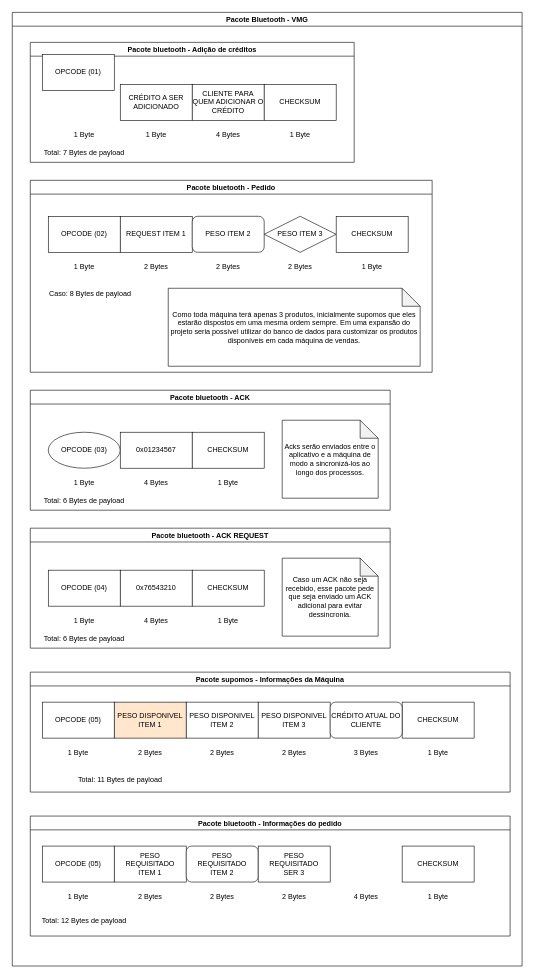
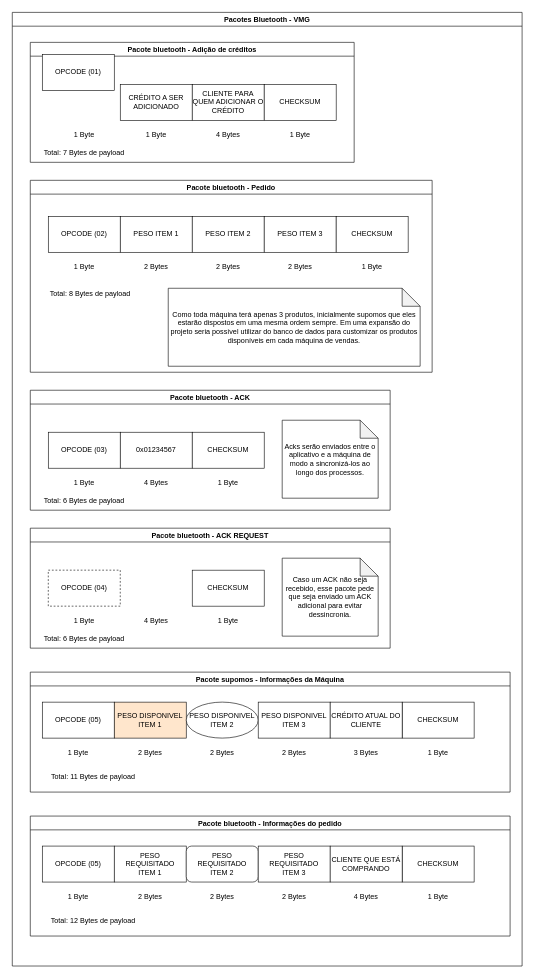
- <mxCell id="43" value="Pacote Bluetooth - VMG" style="swimlane;" parent="1" vertex="1"><mxGeometry x="20" y="20" width="850" height="1590" as="geometry" /></mxCell>
+ <mxCell id="43" value="Pacotes Bluetooth - VMG" style="swimlane;" parent="1" vertex="1"><mxGeometry x="20" y="20" width="850" height="1590" as="geometry" /></mxCell>
- <mxCell id="3" value="REQUEST ITEM 1" style="rounded=0;whiteSpace=wrap;html=1;" parent="1" vertex="1"><mxGeometry x="200" y="360" width="120" height="60" as="geometry" /></mxCell>
+ <mxCell id="3" value="PESO ITEM 1" style="rounded=0;whiteSpace=wrap;html=1;" parent="1" vertex="1"><mxGeometry x="200" y="360" width="120" height="60" as="geometry" /></mxCell>
- <mxCell id="4" value="PESO ITEM 2" style="whiteSpace=wrap;html=1;rounded=1;" parent="1" vertex="1"><mxGeometry x="320" y="360" width="120" height="60" as="geometry" /></mxCell>
+ <mxCell id="4" value="PESO ITEM 2" style="rounded=0;whiteSpace=wrap;html=1;" parent="1" vertex="1"><mxGeometry x="320" y="360" width="120" height="60" as="geometry" /></mxCell>
- <mxCell id="5" value="PESO ITEM 3" style="rhombus;whiteSpace=wrap;html=1;" parent="1" vertex="1"><mxGeometry x="440" y="360" width="120" height="60" as="geometry" /></mxCell>
+ <mxCell id="5" value="PESO ITEM 3" style="rounded=0;whiteSpace=wrap;html=1;" parent="1" vertex="1"><mxGeometry x="440" y="360" width="120" height="60" as="geometry" /></mxCell>
- <mxCell id="13" value="Caso: 8 Bytes de payload" style="text;html=1;strokeColor=none;fillColor=none;align=center;verticalAlign=middle;whiteSpace=wrap;rounded=0;" parent="7" vertex="1"><mxGeometry x="30" y="175" width="140" height="30" as="geometry" /></mxCell>
+ <mxCell id="13" value="Total: 8 Bytes de payload" style="text;html=1;strokeColor=none;fillColor=none;align=center;verticalAlign=middle;whiteSpace=wrap;rounded=0;" parent="7" vertex="1"><mxGeometry x="30" y="175" width="140" height="30" as="geometry" /></mxCell>
- <mxCell id="26" value="OPCODE (03)" style="ellipse;whiteSpace=wrap;html=1;" parent="25" vertex="1"><mxGeometry x="30" y="70" width="120" height="60" as="geometry" /></mxCell>
+ <mxCell id="26" value="OPCODE (03)" style="rounded=0;whiteSpace=wrap;html=1;" parent="25" vertex="1"><mxGeometry x="30" y="70" width="120" height="60" as="geometry" /></mxCell>
- <mxCell id="35" value="OPCODE (04)" style="rounded=0;whiteSpace=wrap;html=1;" parent="34" vertex="1"><mxGeometry x="30" y="70" width="120" height="60" as="geometry" /></mxCell>
+ <mxCell id="35" value="OPCODE (04)" style="rounded=0;whiteSpace=wrap;html=1;dashed=1;" parent="34" vertex="1"><mxGeometry x="30" y="70" width="120" height="60" as="geometry" /></mxCell>
- <mxCell id="36" value="0x76543210" style="rounded=0;whiteSpace=wrap;html=1;" parent="34" vertex="1"><mxGeometry x="150" y="70" width="120" height="60" as="geometry" /></mxCell>
- <mxCell id="47" value="PESO DISPONIVEL ITEM 2" style="rounded=0;whiteSpace=wrap;html=1;" parent="44" vertex="1"><mxGeometry x="260" y="50" width="120" height="60" as="geometry" /></mxCell>
+ <mxCell id="47" value="PESO DISPONIVEL ITEM 2" style="ellipse;whiteSpace=wrap;html=1;" parent="44" vertex="1"><mxGeometry x="260" y="50" width="120" height="60" as="geometry" /></mxCell>
- <mxCell id="55" value="CRÉDITO ATUAL DO CLIENTE" style="whiteSpace=wrap;html=1;rounded=1;" parent="44" vertex="1"><mxGeometry x="500" y="50" width="120" height="60" as="geometry" /></mxCell>
+ <mxCell id="55" value="CRÉDITO ATUAL DO CLIENTE" style="rounded=0;whiteSpace=wrap;html=1;" parent="44" vertex="1"><mxGeometry x="500" y="50" width="120" height="60" as="geometry" /></mxCell>
- <mxCell id="57" value="Total: 11 Bytes de payload" style="text;html=1;strokeColor=none;fillColor=none;align=center;verticalAlign=middle;whiteSpace=wrap;rounded=0;" parent="44" vertex="1"><mxGeometry x="65" y="165" width="170" height="30" as="geometry" /></mxCell>
+ <mxCell id="57" value="Total: 11 Bytes de payload" style="text;html=1;strokeColor=none;fillColor=none;align=center;verticalAlign=middle;whiteSpace=wrap;rounded=0;" parent="44" vertex="1"><mxGeometry x="20" y="160" width="170" height="30" as="geometry" /></mxCell>
- <mxCell id="62" value="PESO REQUISITADO&lt;br&gt;SER 3" style="rounded=0;whiteSpace=wrap;html=1;" vertex="1" parent="58"><mxGeometry x="380" y="50" width="120" height="60" as="geometry" /></mxCell>
+ <mxCell id="62" value="PESO REQUISITADO&lt;br&gt;ITEM 3" style="rounded=0;whiteSpace=wrap;html=1;" vertex="1" parent="58"><mxGeometry x="380" y="50" width="120" height="60" as="geometry" /></mxCell>
+ <mxCell id="69" value="CLIENTE QUE ESTÁ COMPRANDO" style="rounded=0;whiteSpace=wrap;html=1;" vertex="1" parent="58"><mxGeometry x="500" y="50" width="120" height="60" as="geometry" /></mxCell>
- <mxCell id="71" value="Total: 12 Bytes de payload" style="text;html=1;strokeColor=none;fillColor=none;align=center;verticalAlign=middle;whiteSpace=wrap;rounded=0;" vertex="1" parent="58"><mxGeometry x="5" y="160" width="170" height="30" as="geometry" /></mxCell>
+ <mxCell id="71" value="Total: 12 Bytes de payload" style="text;html=1;strokeColor=none;fillColor=none;align=center;verticalAlign=middle;whiteSpace=wrap;rounded=0;" vertex="1" parent="58"><mxGeometry x="20" y="160" width="170" height="30" as="geometry" /></mxCell>
